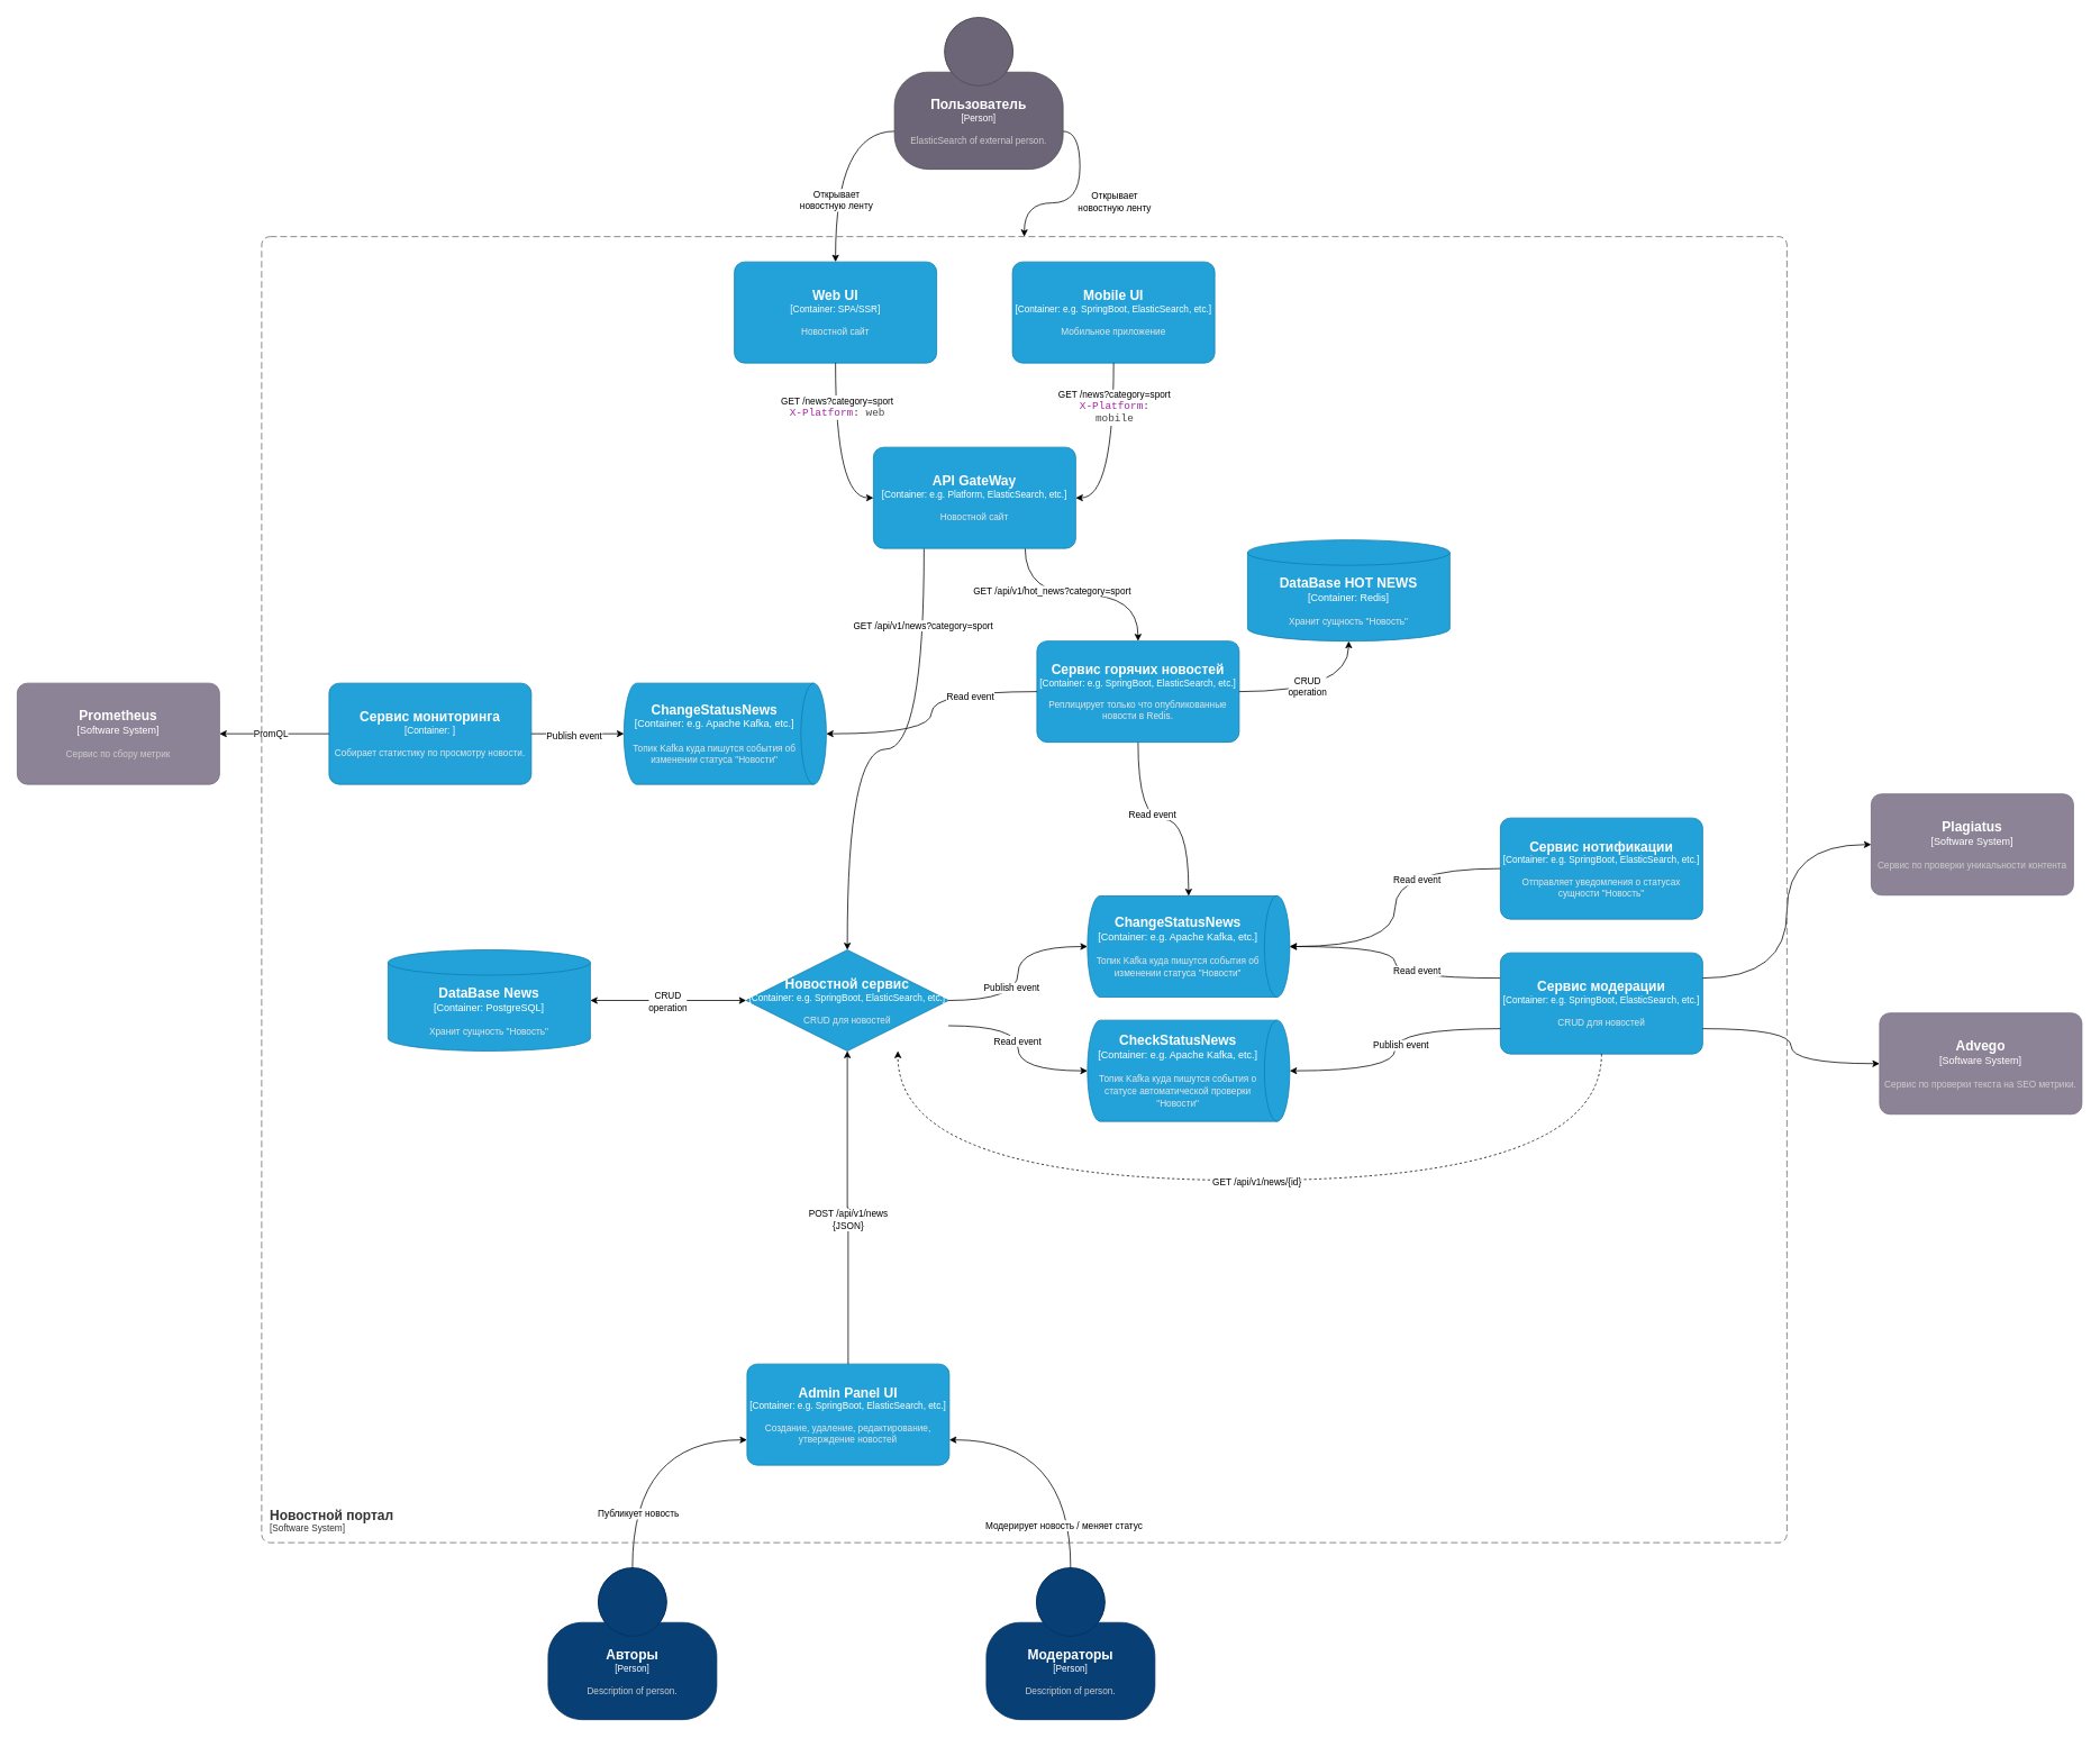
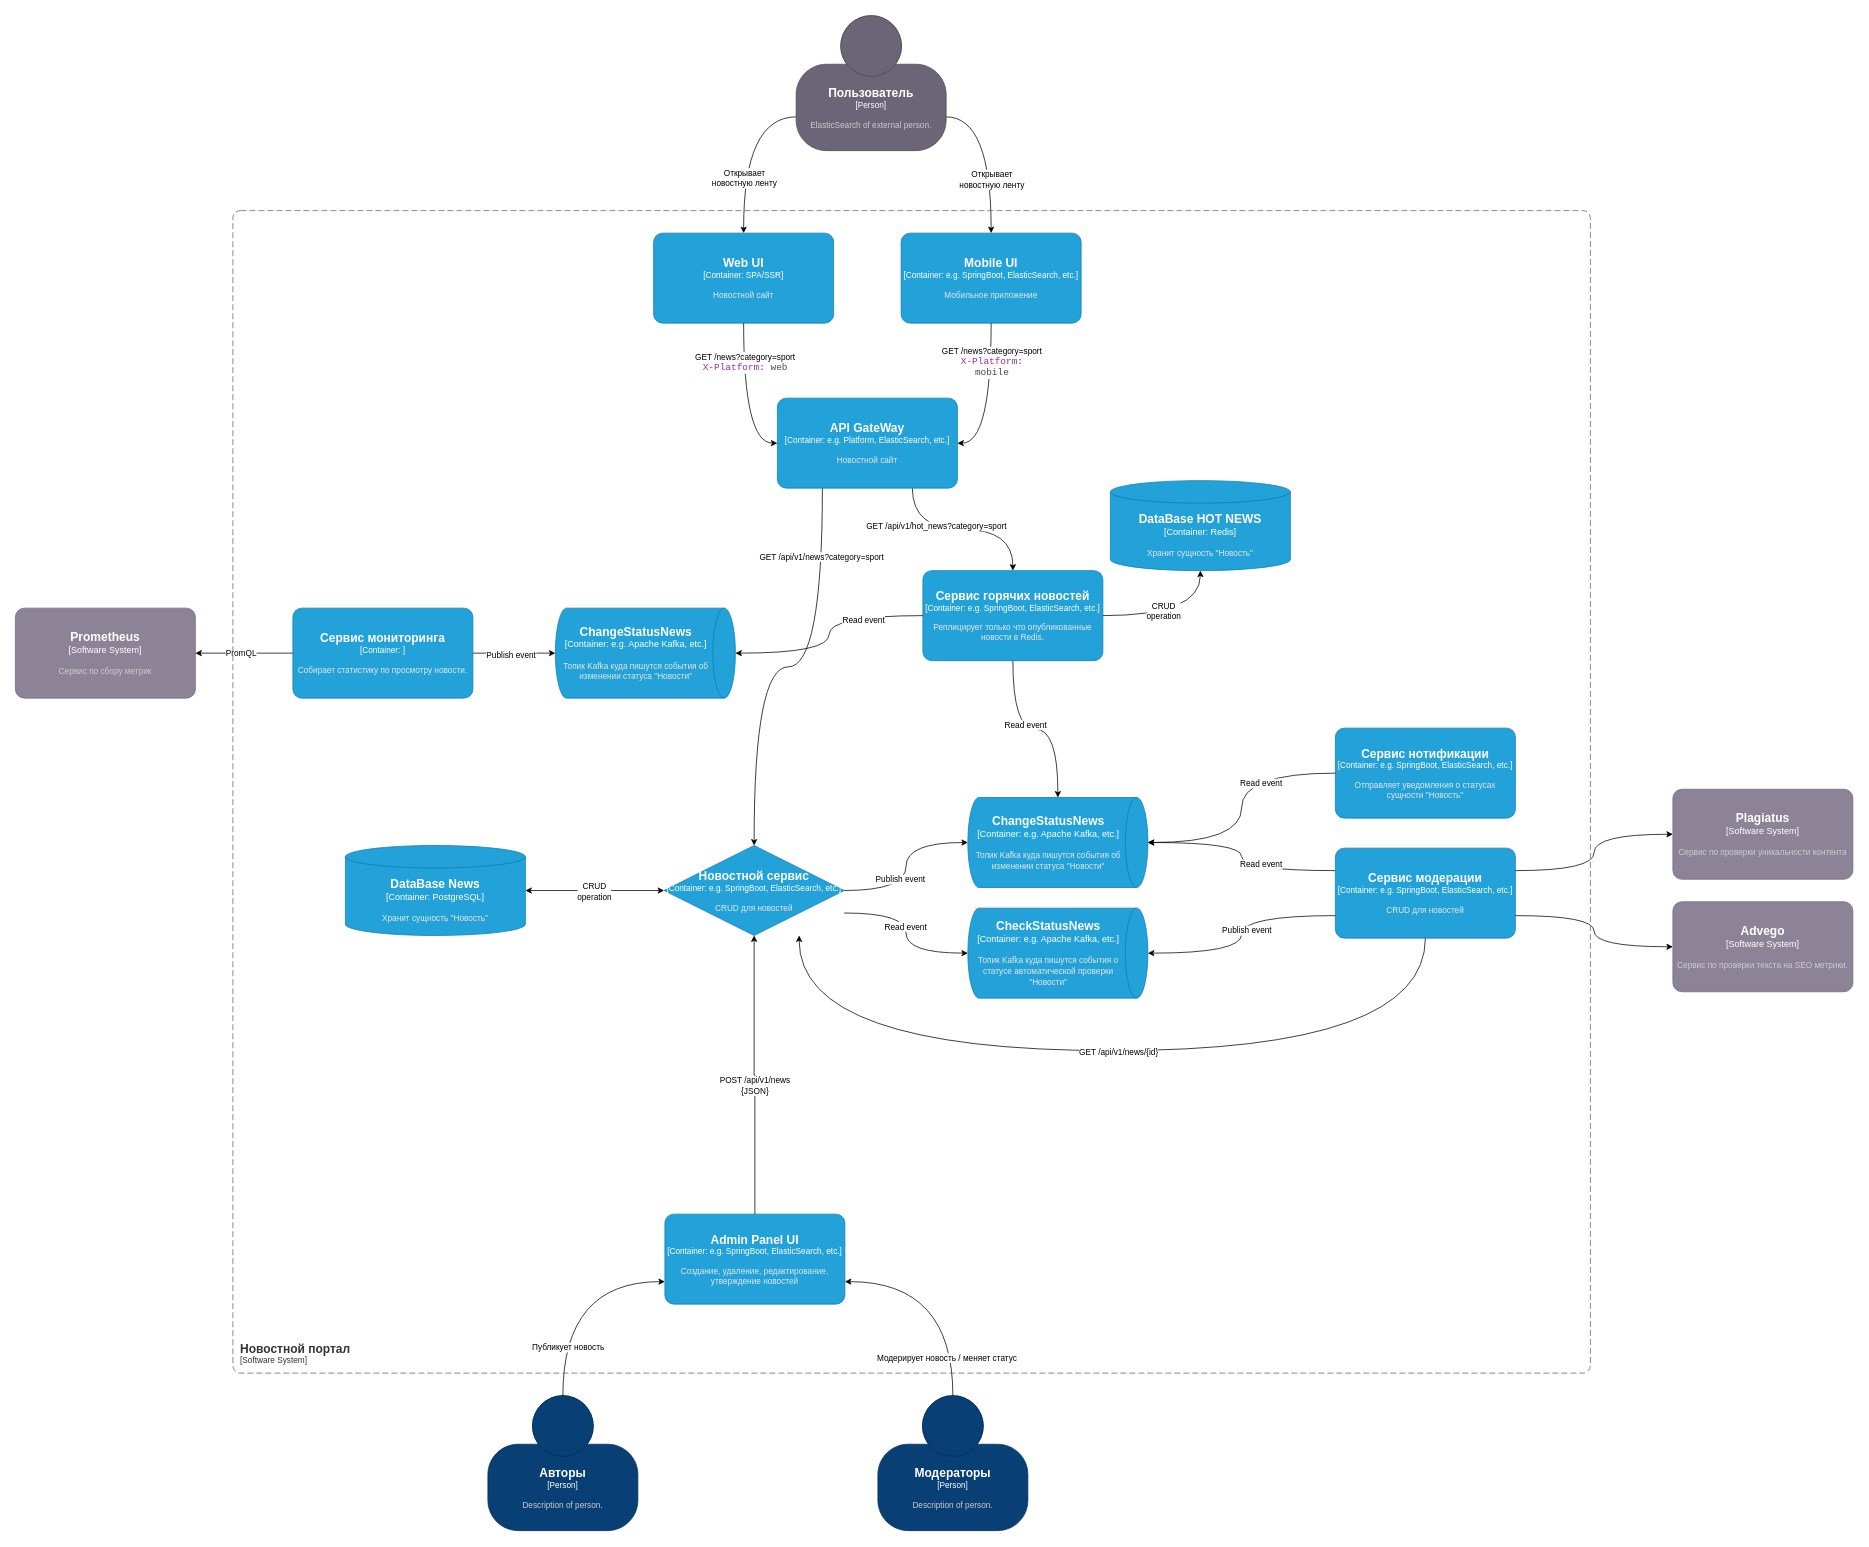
- <mxCell id="19" style="edgeStyle=orthogonalEdgeStyle;rounded=0;orthogonalLoop=1;jettySize=auto;html=1;exitX=1;exitY=0.75;exitDx=0;exitDy=0;exitPerimeter=0;curved=1;" parent="1" source="20" target="66" edge="1"><mxGeometry relative="1" as="geometry" /></mxCell>
+ <mxCell id="19" style="edgeStyle=orthogonalEdgeStyle;rounded=0;orthogonalLoop=1;jettySize=auto;html=1;exitX=1;exitY=0.75;exitDx=0;exitDy=0;exitPerimeter=0;curved=1;" parent="1" source="20" target="16" edge="1"><mxGeometry relative="1" as="geometry" /></mxCell>
- <mxCell id="54" value="&lt;font style=&quot;font-size: 16px&quot;&gt;&lt;b&gt;Plagiatus&lt;/b&gt;&lt;/font&gt;&lt;div&gt;[Software System]&lt;/div&gt;&lt;br&gt;&lt;div&gt;&lt;font style=&quot;font-size: 11px&quot;&gt;&lt;font color=&quot;#cccccc&quot;&gt;Сервис по проверки уникальности контента&lt;/font&gt;&lt;/div&gt;" style="rounded=1;whiteSpace=wrap;html=1;labelBackgroundColor=none;fillColor=#8C8496;fontColor=#ffffff;align=center;arcSize=10;strokeColor=#736782;metaEdit=1;resizable=0;points=[[0.25,0,0],[0.5,0,0],[0.75,0,0],[1,0.25,0],[1,0.5,0],[1,0.75,0],[0.75,1,0],[0.5,1,0],[0.25,1,0],[0,0.75,0],[0,0.5,0],[0,0.25,0]];" parent="1" vertex="1"><mxGeometry x="2220" y="941.5" width="240" height="120" as="geometry" /></mxCell>
+ <mxCell id="54" value="&lt;font style=&quot;font-size: 16px&quot;&gt;&lt;b&gt;Plagiatus&lt;/b&gt;&lt;/font&gt;&lt;div&gt;[Software System]&lt;/div&gt;&lt;br&gt;&lt;div&gt;&lt;font style=&quot;font-size: 11px&quot;&gt;&lt;font color=&quot;#cccccc&quot;&gt;Сервис по проверки уникальности контента&lt;/font&gt;&lt;/div&gt;" style="rounded=1;whiteSpace=wrap;html=1;labelBackgroundColor=none;fillColor=#8C8496;fontColor=#ffffff;align=center;arcSize=10;strokeColor=#736782;metaEdit=1;resizable=0;points=[[0.25,0,0],[0.5,0,0],[0.75,0,0],[1,0.25,0],[1,0.5,0],[1,0.75,0],[0.75,1,0],[0.5,1,0],[0.25,1,0],[0,0.75,0],[0,0.5,0],[0,0.25,0]];" parent="1" vertex="1"><mxGeometry x="2230" y="1051.5" width="240" height="120" as="geometry" /></mxCell>
- <mxCell id="52" style="edgeStyle=orthogonalEdgeStyle;rounded=0;orthogonalLoop=1;jettySize=auto;html=1;entryX=0.75;entryY=1;entryDx=0;entryDy=0;entryPerimeter=0;curved=1;exitX=0.5;exitY=1;exitDx=0;exitDy=0;exitPerimeter=0;dashed=1;" parent="1" source="43" target="4" edge="1"><mxGeometry relative="1" as="geometry"><Array as="points"><mxPoint x="1900" y="1400" /><mxPoint x="1065" y="1400" /></Array></mxGeometry></mxCell>
+ <mxCell id="52" style="edgeStyle=orthogonalEdgeStyle;rounded=0;orthogonalLoop=1;jettySize=auto;html=1;entryX=0.75;entryY=1;entryDx=0;entryDy=0;entryPerimeter=0;curved=1;exitX=0.5;exitY=1;exitDx=0;exitDy=0;exitPerimeter=0;" parent="1" source="43" target="4" edge="1"><mxGeometry relative="1" as="geometry"><Array as="points"><mxPoint x="1900" y="1400" /><mxPoint x="1065" y="1400" /></Array></mxGeometry></mxCell>
